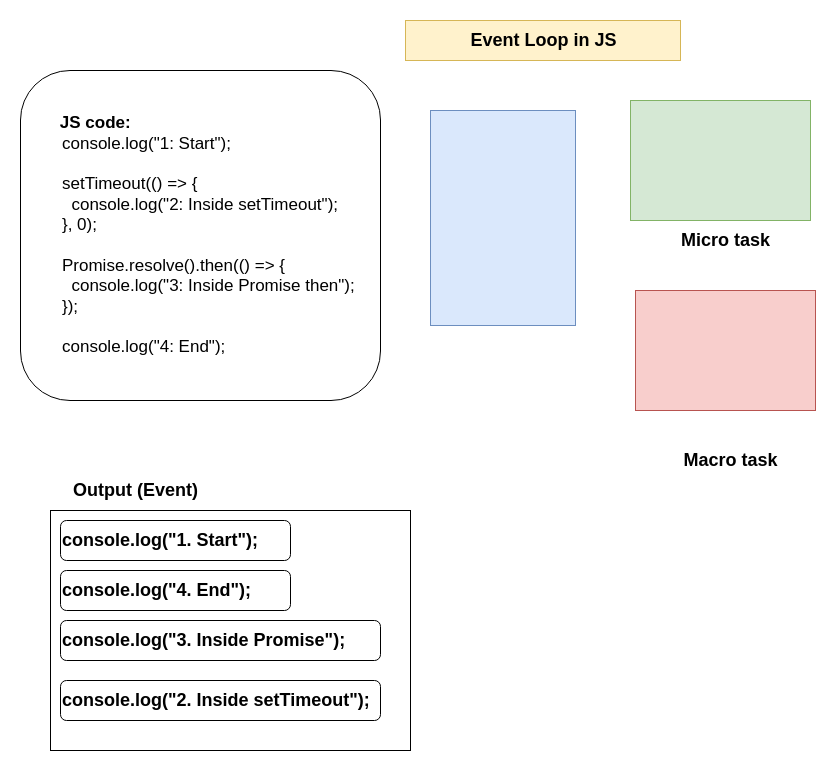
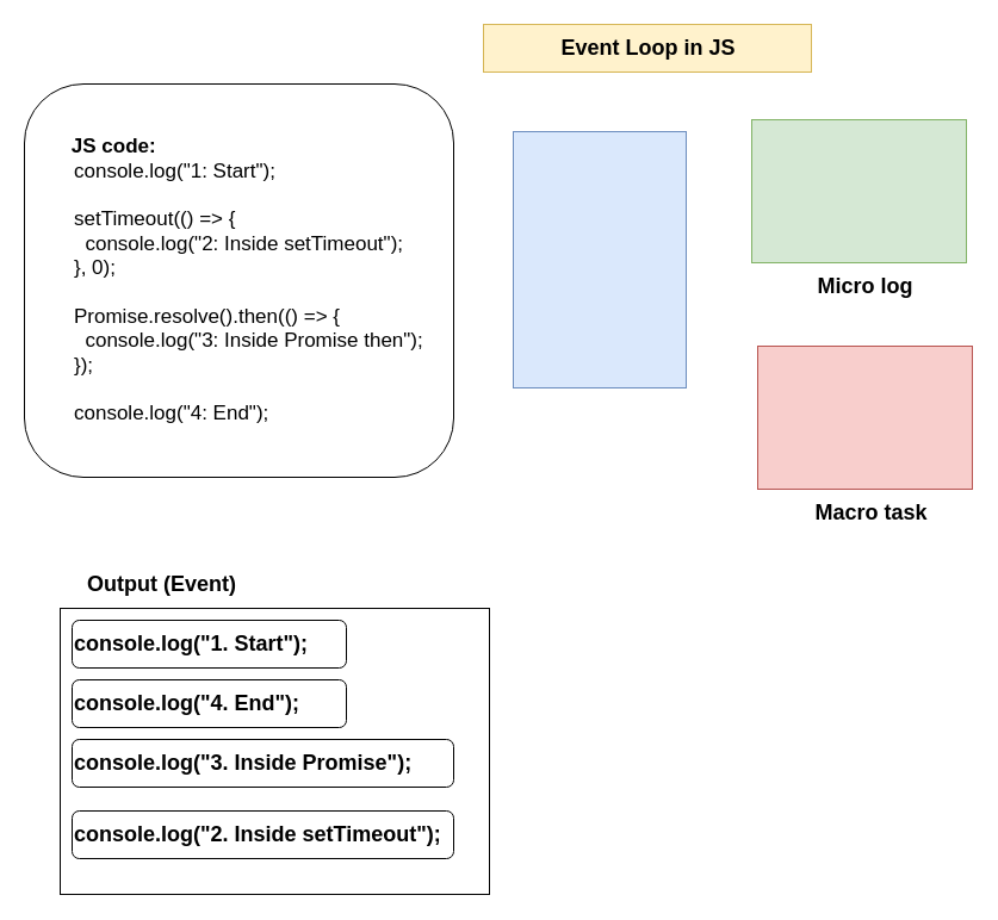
- <mxCell id="5" value="&lt;b&gt;&lt;font style=&quot;font-size: 18px;&quot;&gt;Micro task&lt;/font&gt;&lt;/b&gt;" style="text;html=1;align=center;verticalAlign=middle;resizable=0;points=[];autosize=1;strokeColor=none;fillColor=none;" parent="1" vertex="1"><mxGeometry x="670" y="220" width="110" height="40" as="geometry" /></mxCell>
+ <mxCell id="5" value="&lt;b&gt;&lt;font style=&quot;font-size: 18px;&quot;&gt;Micro log&lt;/font&gt;&lt;/b&gt;" style="text;html=1;align=center;verticalAlign=middle;resizable=0;points=[];autosize=1;strokeColor=none;fillColor=none;" parent="1" vertex="1"><mxGeometry x="670" y="220" width="110" height="40" as="geometry" /></mxCell>
- <mxCell id="7" value="&lt;b&gt;&lt;font style=&quot;font-size: 18px;&quot;&gt;Macro task&lt;/font&gt;&lt;/b&gt;" style="text;html=1;align=center;verticalAlign=middle;resizable=0;points=[];autosize=1;strokeColor=none;fillColor=none;" parent="1" vertex="1"><mxGeometry x="670" y="440" width="120" height="40" as="geometry" /></mxCell>
+ <mxCell id="7" value="&lt;b&gt;&lt;font style=&quot;font-size: 18px;&quot;&gt;Macro task&lt;/font&gt;&lt;/b&gt;" style="text;html=1;align=center;verticalAlign=middle;resizable=0;points=[];autosize=1;strokeColor=none;fillColor=none;" parent="1" vertex="1"><mxGeometry x="670" y="410" width="120" height="40" as="geometry" /></mxCell>
